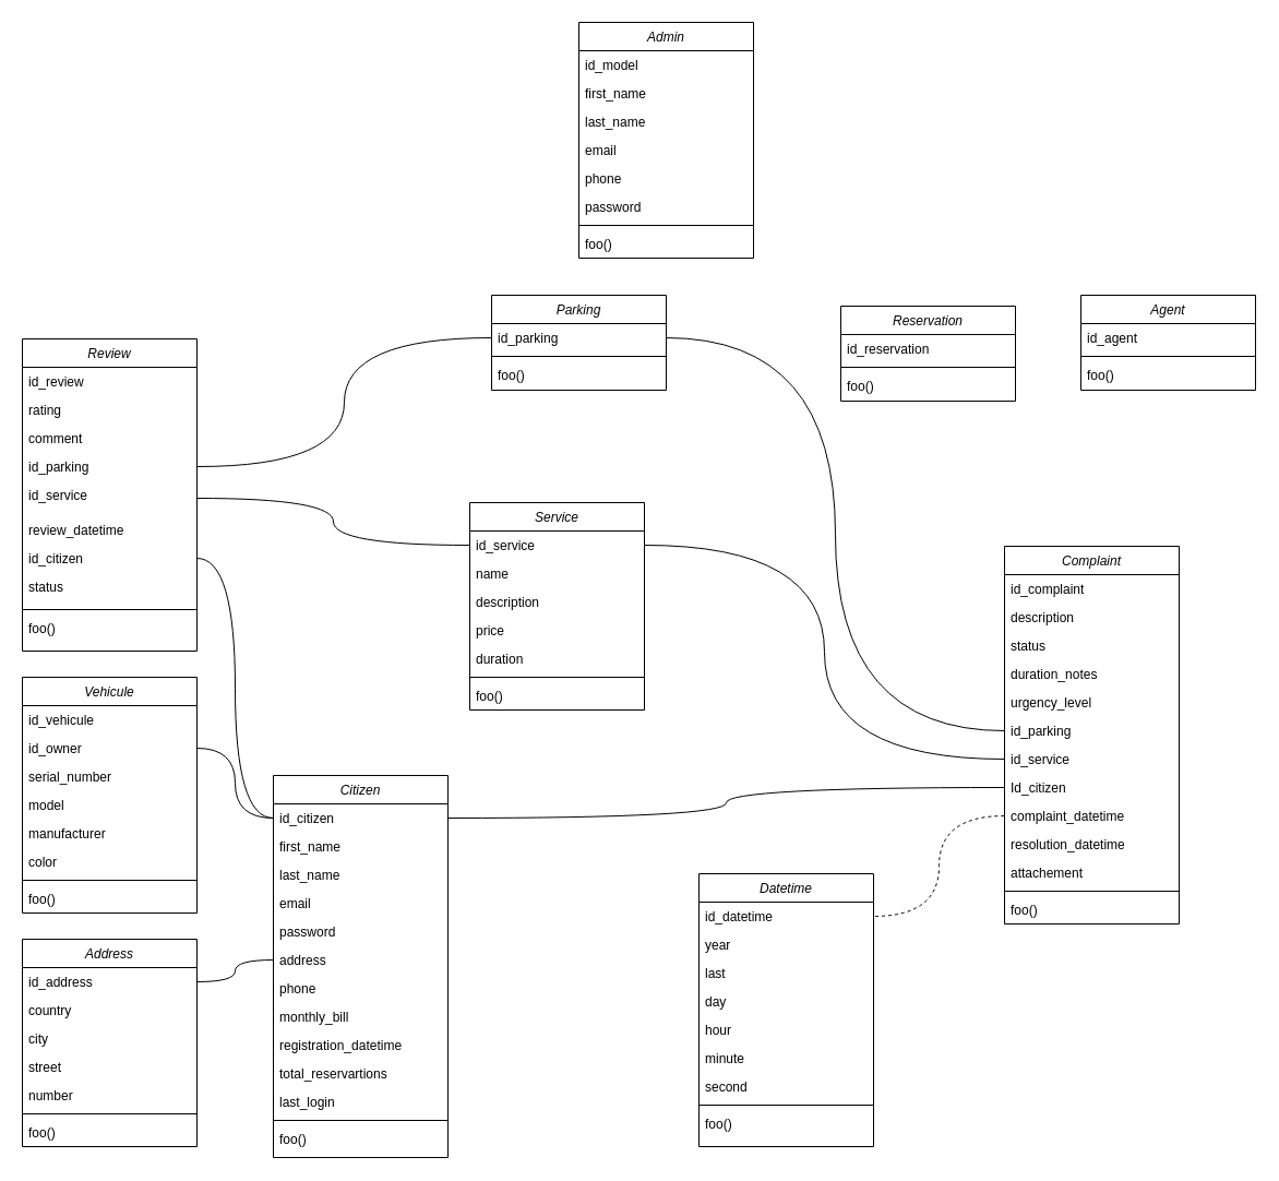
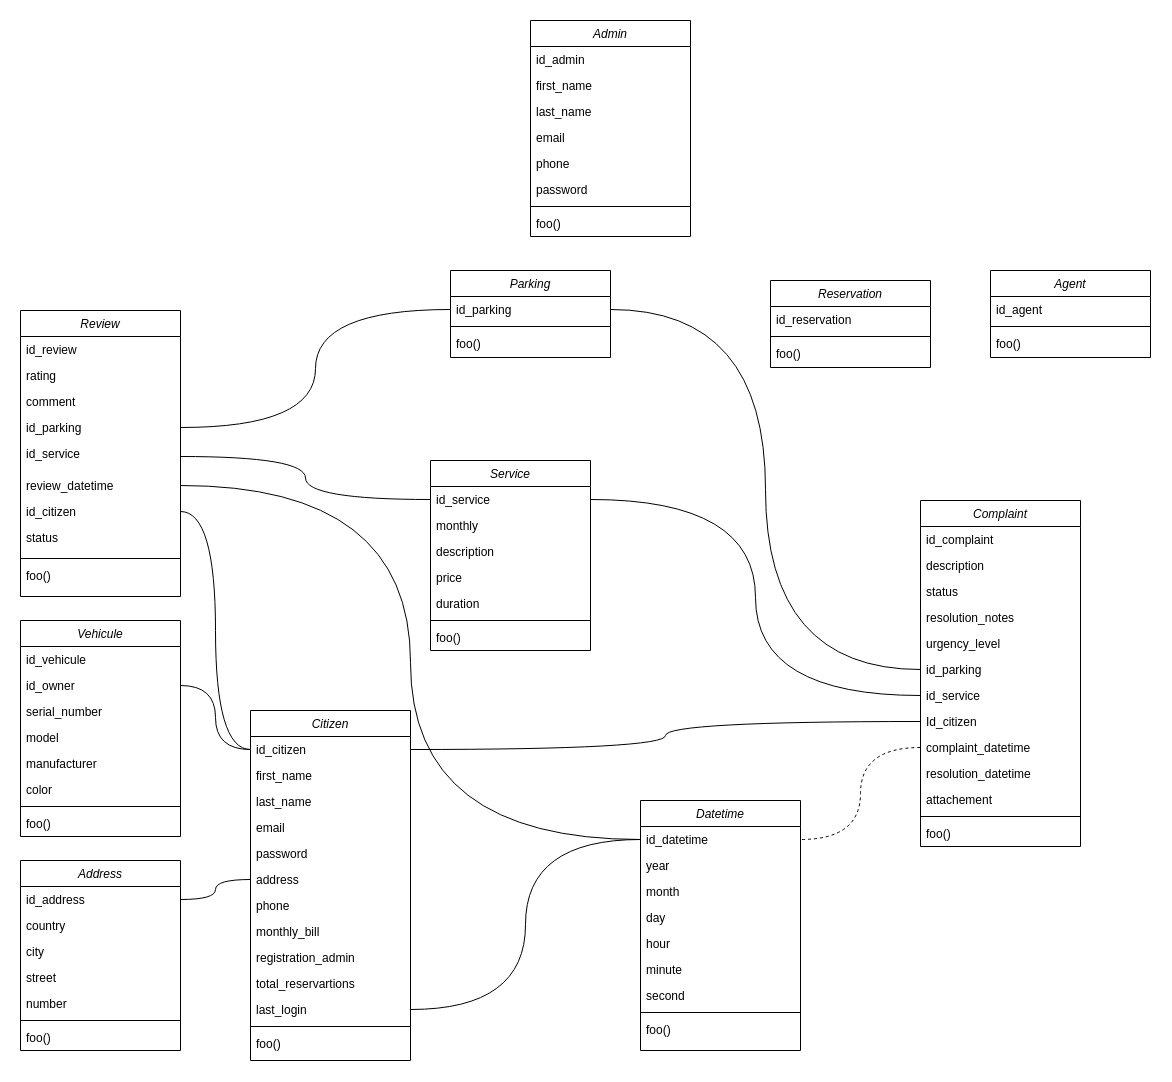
- <mxCell id="73" value="id_model" style="text;align=left;verticalAlign=top;spacingLeft=4;spacingRight=4;overflow=hidden;rotatable=0;points=[[0,0.5],[1,0.5]];portConstraint=eastwest;" parent="72" vertex="1"><mxGeometry y="26" width="160" height="26" as="geometry" /></mxCell>
+ <mxCell id="73" value="id_admin" style="text;align=left;verticalAlign=top;spacingLeft=4;spacingRight=4;overflow=hidden;rotatable=0;points=[[0,0.5],[1,0.5]];portConstraint=eastwest;" parent="72" vertex="1"><mxGeometry y="26" width="160" height="26" as="geometry" /></mxCell>
- <mxCell id="83" value="name" style="text;align=left;verticalAlign=top;spacingLeft=4;spacingRight=4;overflow=hidden;rotatable=0;points=[[0,0.5],[1,0.5]];portConstraint=eastwest;" parent="81" vertex="1"><mxGeometry y="52" width="160" height="26" as="geometry" /></mxCell>
+ <mxCell id="83" value="monthly" style="text;align=left;verticalAlign=top;spacingLeft=4;spacingRight=4;overflow=hidden;rotatable=0;points=[[0,0.5],[1,0.5]];portConstraint=eastwest;" parent="81" vertex="1"><mxGeometry y="52" width="160" height="26" as="geometry" /></mxCell>
- <mxCell id="25" value="duration_notes" style="text;align=left;verticalAlign=top;spacingLeft=4;spacingRight=4;overflow=hidden;rotatable=0;points=[[0,0.5],[1,0.5]];portConstraint=eastwest;rounded=0;shadow=0;html=0;" parent="21" vertex="1"><mxGeometry y="104" width="160" height="26" as="geometry" /></mxCell>
+ <mxCell id="25" value="resolution_notes" style="text;align=left;verticalAlign=top;spacingLeft=4;spacingRight=4;overflow=hidden;rotatable=0;points=[[0,0.5],[1,0.5]];portConstraint=eastwest;rounded=0;shadow=0;html=0;" parent="21" vertex="1"><mxGeometry y="104" width="160" height="26" as="geometry" /></mxCell>
+ <mxCell id="105" value="" style="endArrow=none;html=1;rounded=0;exitX=1;exitY=0.5;exitDx=0;exitDy=0;entryX=0;entryY=0.5;entryDx=0;entryDy=0;edgeStyle=orthogonalEdgeStyle;curved=1;" edge="1" parent="1" source="16" target="36"><mxGeometry width="50" height="50" relative="1" as="geometry"><mxPoint x="550" y="654" as="sourcePoint" /><mxPoint x="900" y="689" as="targetPoint" /></mxGeometry></mxCell>
- <mxCell id="38" value="last" style="text;align=left;verticalAlign=top;spacingLeft=4;spacingRight=4;overflow=hidden;rotatable=0;points=[[0,0.5],[1,0.5]];portConstraint=eastwest;rounded=0;shadow=0;html=0;" parent="35" vertex="1"><mxGeometry y="78" width="160" height="26" as="geometry" /></mxCell>
+ <mxCell id="38" value="month" style="text;align=left;verticalAlign=top;spacingLeft=4;spacingRight=4;overflow=hidden;rotatable=0;points=[[0,0.5],[1,0.5]];portConstraint=eastwest;rounded=0;shadow=0;html=0;" parent="35" vertex="1"><mxGeometry y="78" width="160" height="26" as="geometry" /></mxCell>
+ <mxCell id="100" value="" style="endArrow=none;html=1;rounded=0;exitX=1;exitY=0.5;exitDx=0;exitDy=0;entryX=0;entryY=0.5;entryDx=0;entryDy=0;edgeStyle=orthogonalEdgeStyle;curved=1;" edge="1" parent="1" source="65" target="36"><mxGeometry width="50" height="50" relative="1" as="geometry"><mxPoint x="490" y="884" as="sourcePoint" /><mxPoint x="600" y="820" as="targetPoint" /></mxGeometry></mxCell>
- <mxCell id="63" value="registration_datetime" style="text;align=left;verticalAlign=top;spacingLeft=4;spacingRight=4;overflow=hidden;rotatable=0;points=[[0,0.5],[1,0.5]];portConstraint=eastwest;rounded=0;shadow=0;html=0;" parent="54" vertex="1"><mxGeometry y="234" width="160" height="26" as="geometry" /></mxCell>
+ <mxCell id="63" value="registration_admin" style="text;align=left;verticalAlign=top;spacingLeft=4;spacingRight=4;overflow=hidden;rotatable=0;points=[[0,0.5],[1,0.5]];portConstraint=eastwest;rounded=0;shadow=0;html=0;" parent="54" vertex="1"><mxGeometry y="234" width="160" height="26" as="geometry" /></mxCell>
